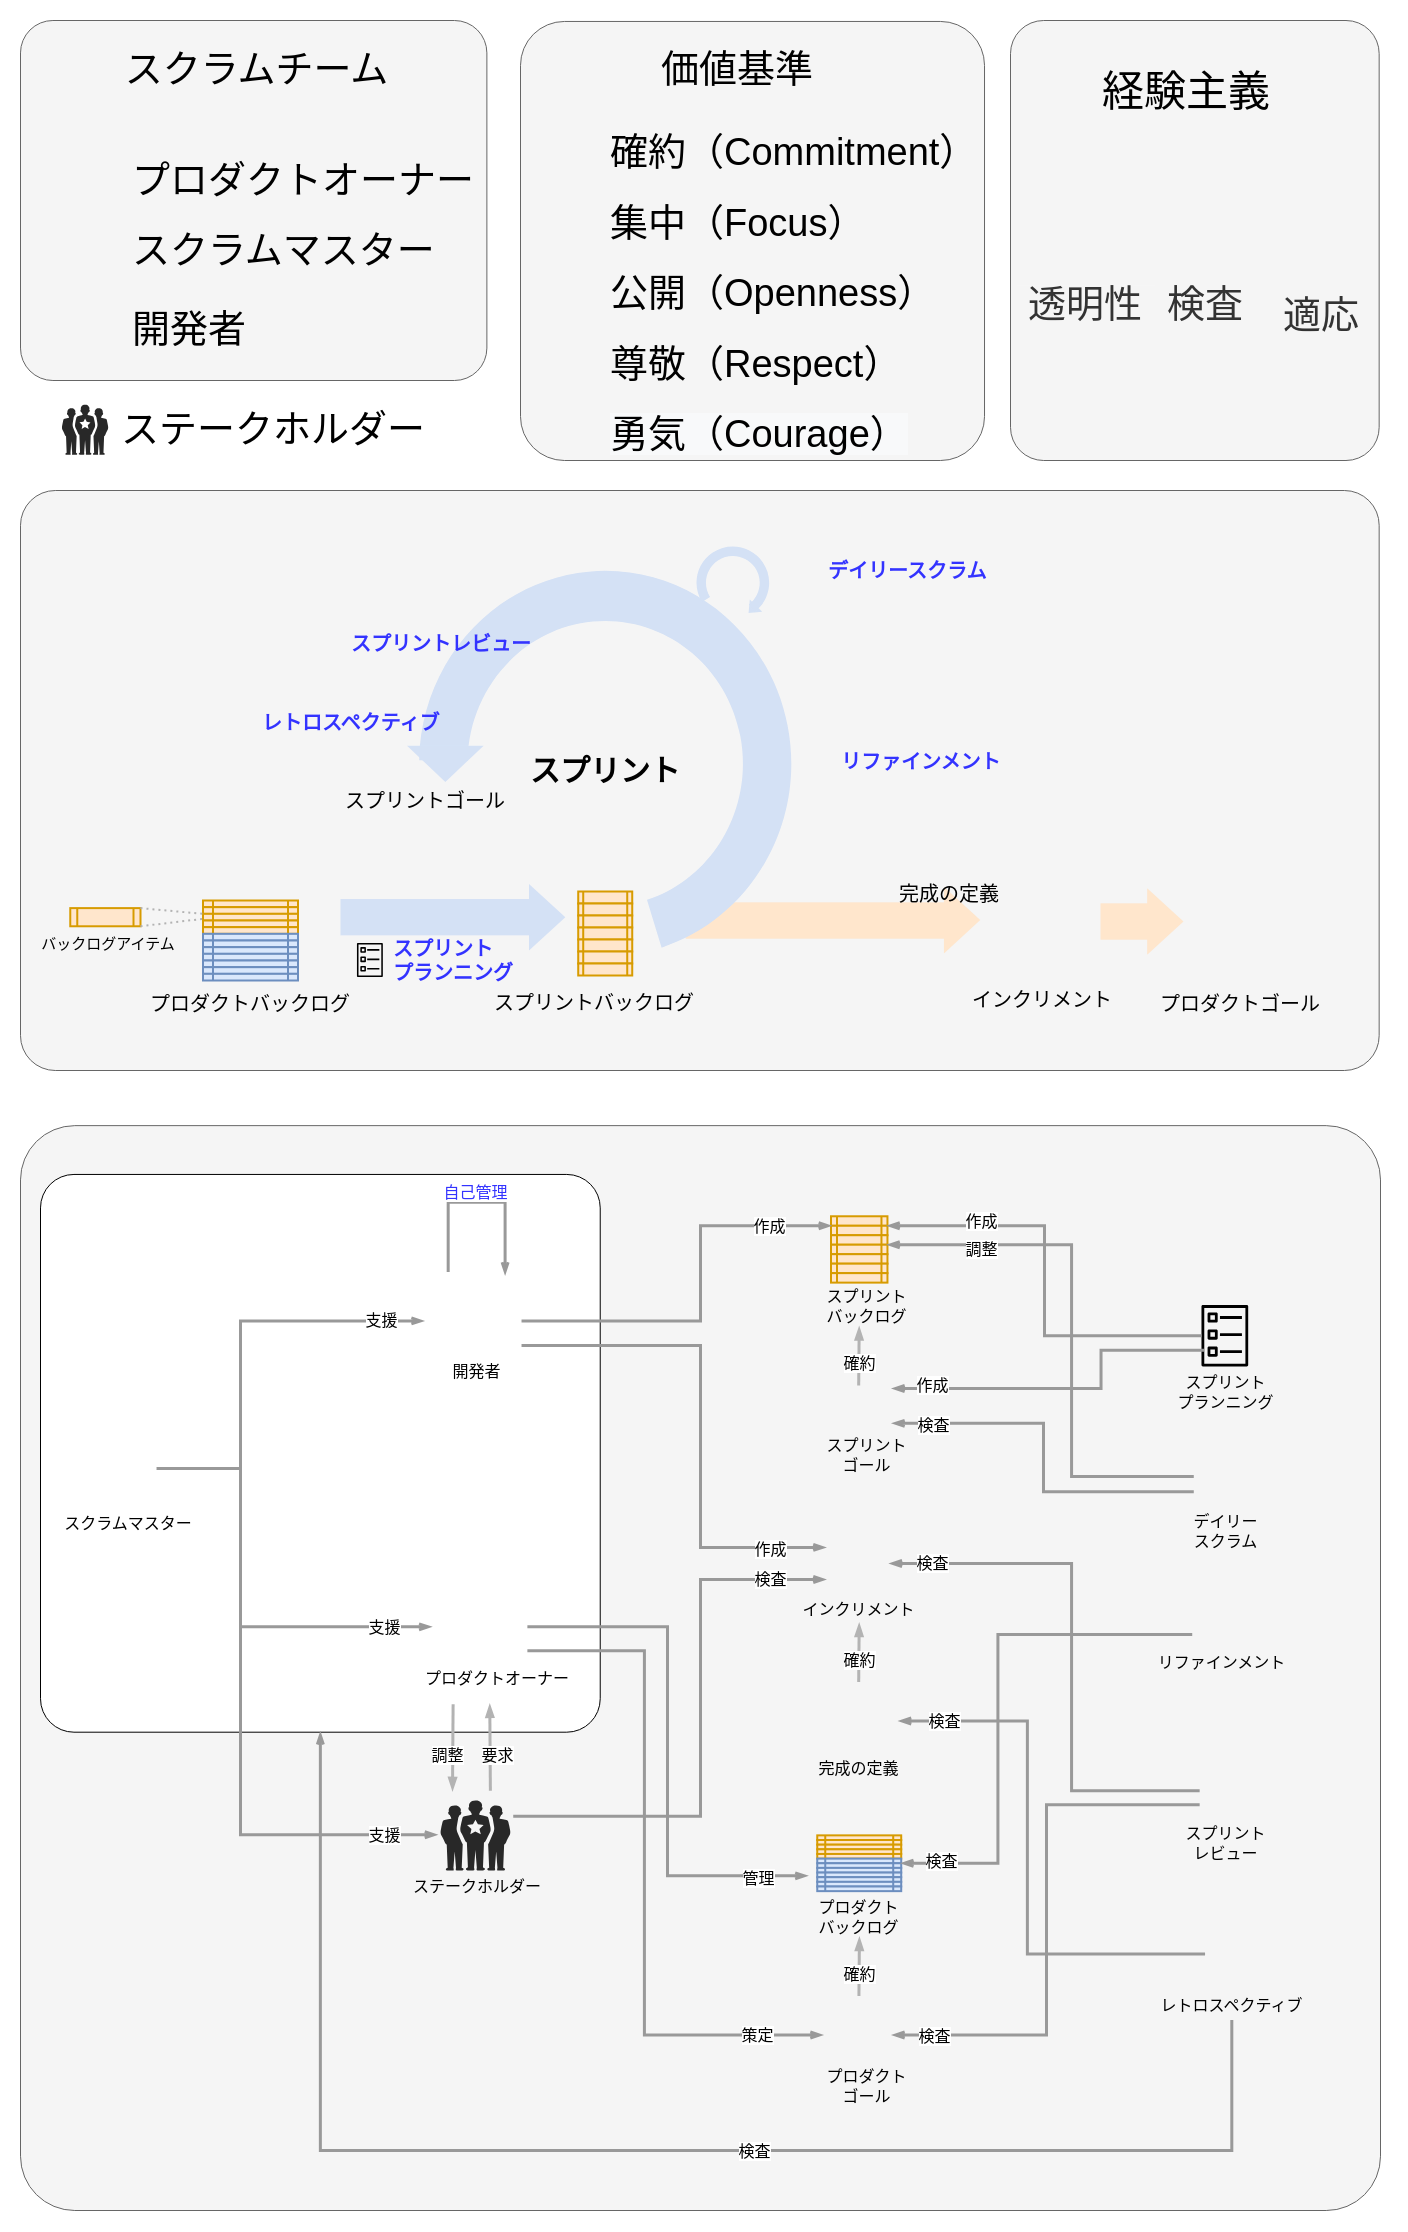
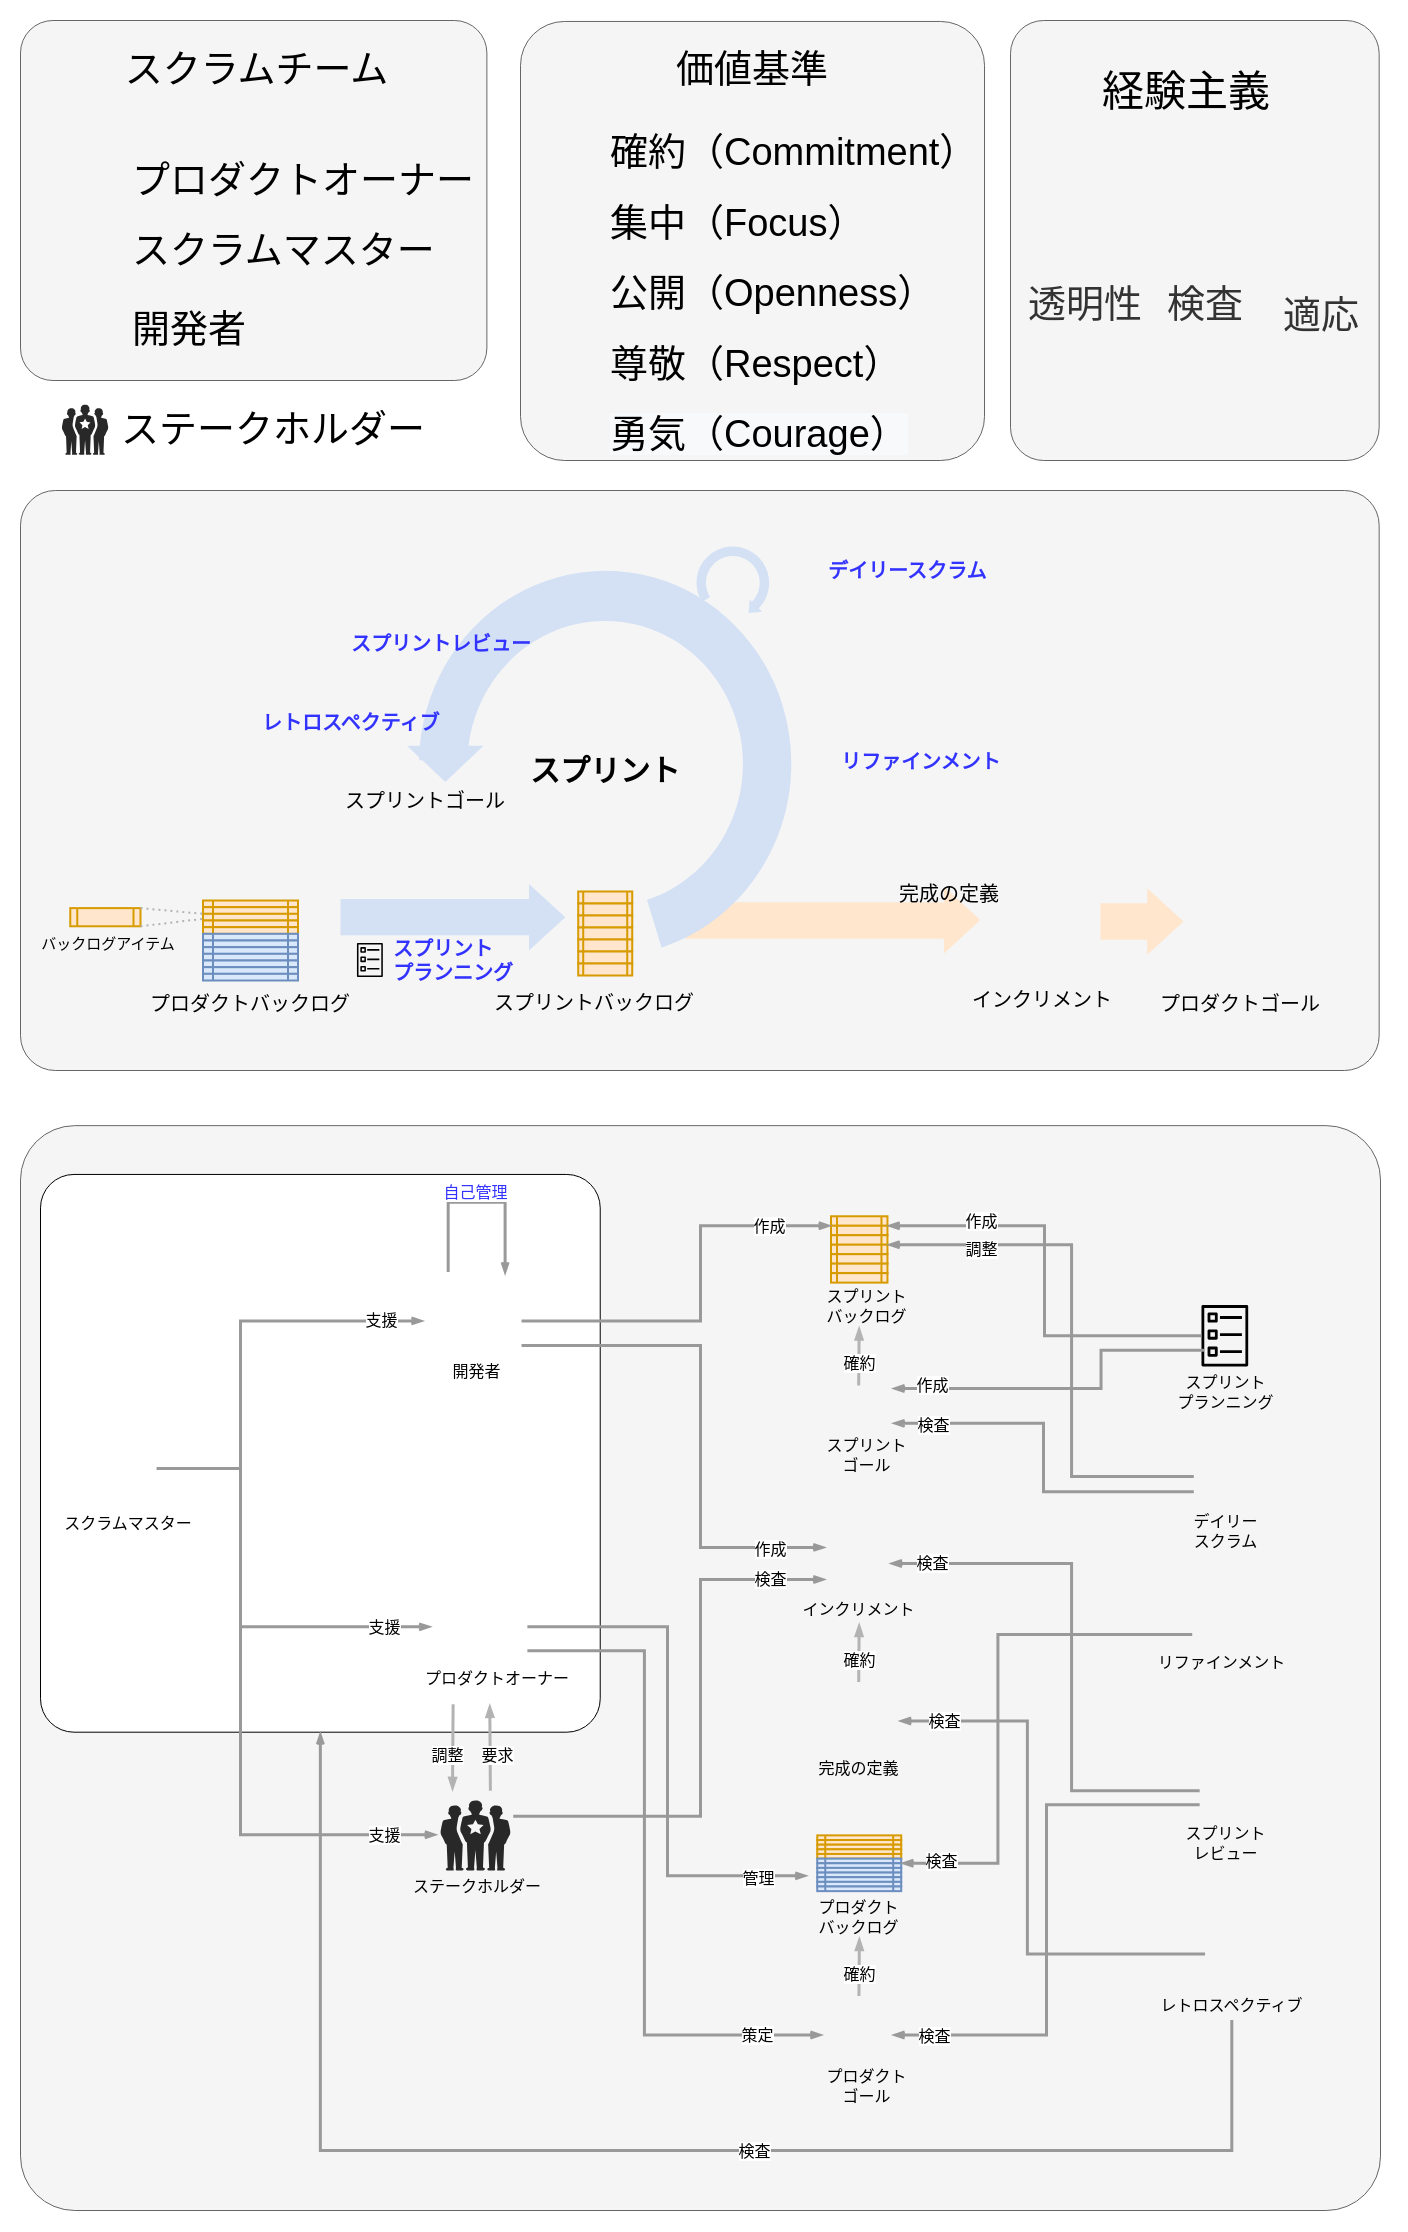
- <mxCell id="71" value="価値基準" style="text;whiteSpace=wrap;html=1;align=center;fontSize=38;verticalAlign=bottom;" vertex="1" parent="1"><mxGeometry x="522.01" y="50" width="430" height="44.55" as="geometry" /></mxCell>
+ <mxCell id="71" value="価値基準" style="text;whiteSpace=wrap;html=1;align=center;fontSize=38;verticalAlign=bottom;" vertex="1" parent="1"><mxGeometry x="537.01" y="50" width="430" height="44.55" as="geometry" /></mxCell>
